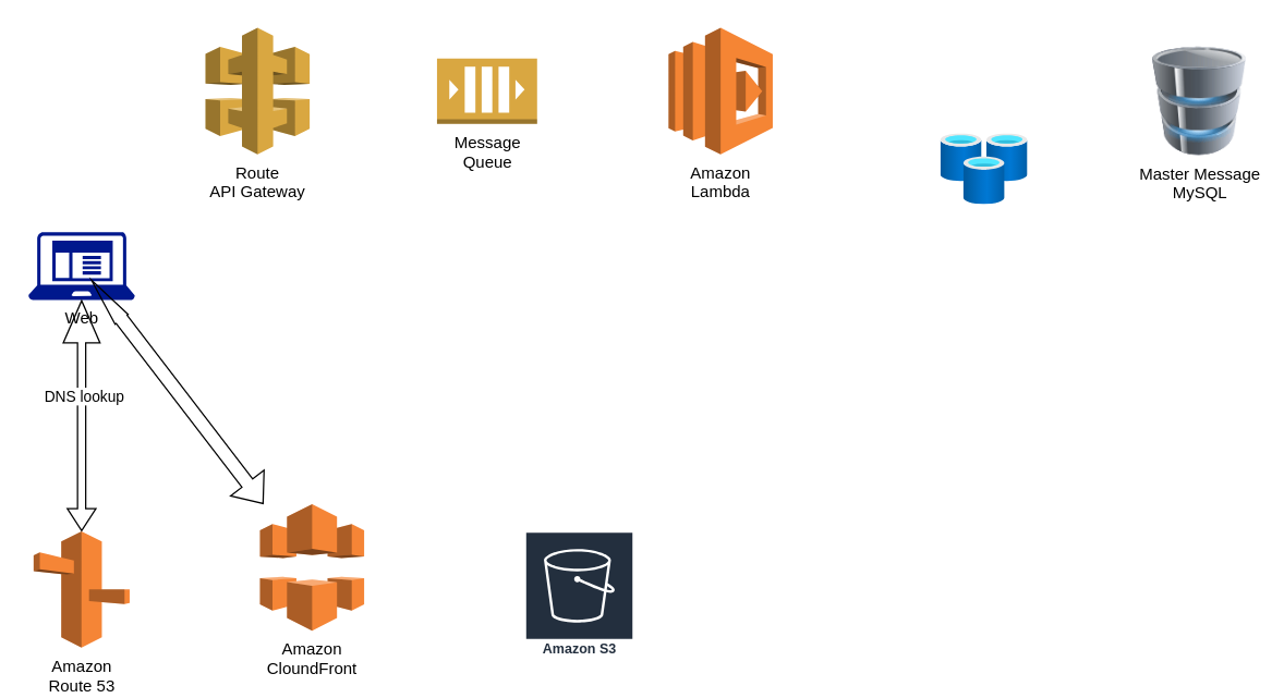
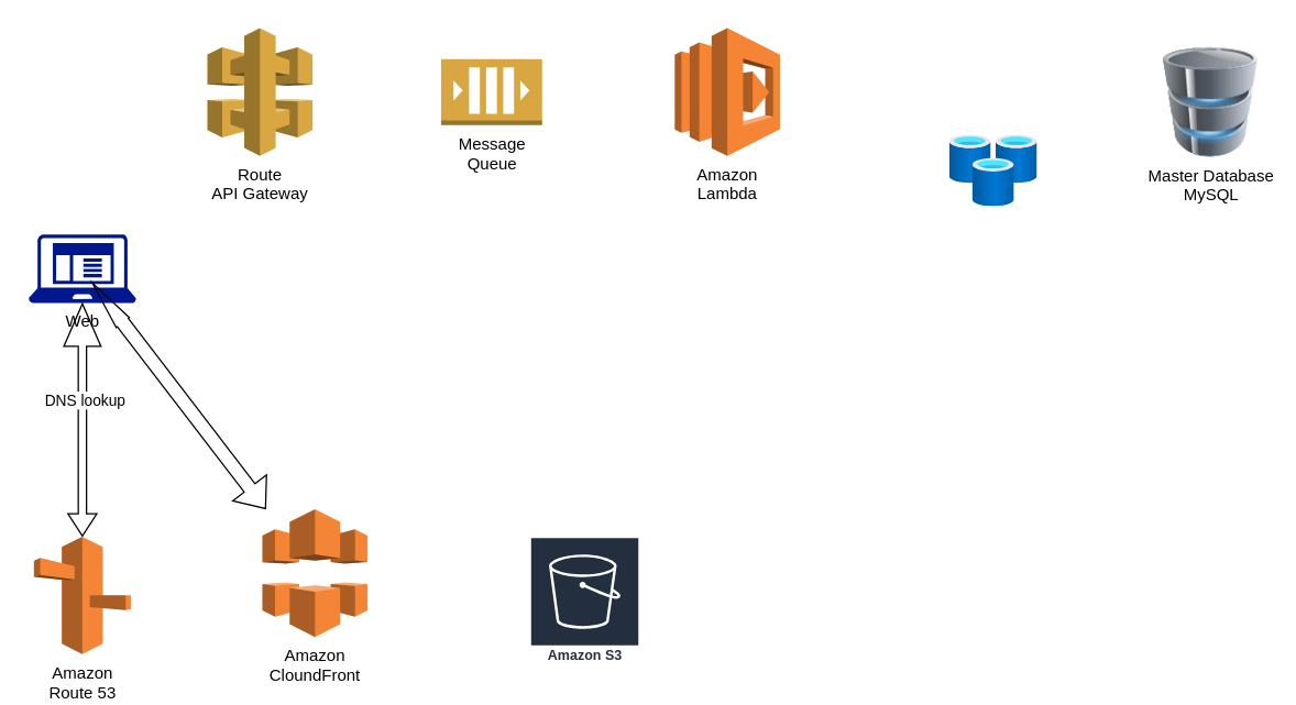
- <mxCell id="9" value="Master Message&lt;br&gt;MySQL&lt;br&gt;" style="image;html=1;image=img/lib/clip_art/computers/Database_128x128.png" parent="1" vertex="1"><mxGeometry x="840" y="34" width="80" height="80" as="geometry" /></mxCell>
+ <mxCell id="9" value="Master Database&lt;br&gt;MySQL&lt;br&gt;" style="image;html=1;image=img/lib/clip_art/computers/Database_128x128.png" parent="1" vertex="1"><mxGeometry x="840" y="34" width="80" height="80" as="geometry" /></mxCell>
